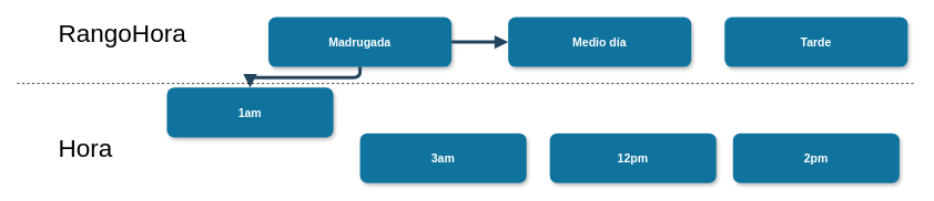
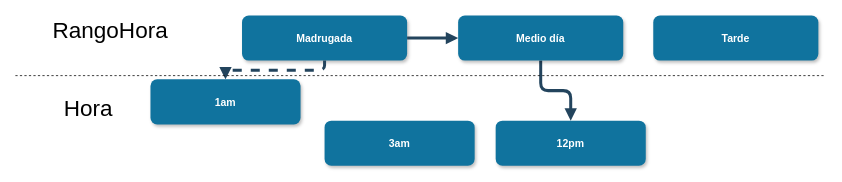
- <mxCell id="7" value="" style="edgeStyle=elbowEdgeStyle;elbow=vertical;strokeWidth=4;endArrow=block;endFill=1;fontStyle=1;strokeColor=#23445D;" parent="1" source="2" target="3" edge="1"><mxGeometry x="-178" y="370" width="100" height="100" as="geometry"><mxPoint x="-318" y="-30" as="sourcePoint" /><mxPoint x="-218" y="-130" as="targetPoint" /></mxGeometry></mxCell>
+ <mxCell id="7" value="" style="edgeStyle=elbowEdgeStyle;elbow=vertical;strokeWidth=4;endArrow=block;endFill=1;fontStyle=1;strokeColor=#23445D;dashed=1;" parent="1" source="2" target="3" edge="1"><mxGeometry x="-178" y="370" width="100" height="100" as="geometry"><mxPoint x="-318" y="-30" as="sourcePoint" /><mxPoint x="-218" y="-130" as="targetPoint" /></mxGeometry></mxCell>
+ <mxCell id="8" value="" style="edgeStyle=elbowEdgeStyle;elbow=vertical;strokeWidth=4;endArrow=block;endFill=1;fontStyle=1;strokeColor=#23445D;exitX=0.5;exitY=1;exitDx=0;exitDy=0;" parent="1" source="14" target="5" edge="1"><mxGeometry x="-178" y="370" width="100" height="100" as="geometry"><mxPoint x="-318" y="-30" as="sourcePoint" /><mxPoint x="-218" y="-130" as="targetPoint" /></mxGeometry></mxCell>
- <mxCell id="13" value="&lt;span style=&quot;font-size: 30px&quot;&gt;Hora&lt;/span&gt;" style="text;html=1;resizable=0;points=[];autosize=1;align=left;verticalAlign=top;spacingTop=-4;" parent="1" vertex="1"><mxGeometry x="68" y="158" width="80" height="20" as="geometry" /></mxCell>
+ <mxCell id="13" value="&lt;span style=&quot;font-size: 30px&quot;&gt;Hora&lt;/span&gt;" style="text;html=1;resizable=0;points=[];autosize=1;align=left;verticalAlign=top;spacingTop=-4;" parent="1" vertex="1"><mxGeometry x="83" y="123" width="80" height="20" as="geometry" /></mxCell>
- <mxCell id="10" value="2pm" style="rounded=1;fillColor=#10739E;strokeColor=none;shadow=1;gradientColor=none;fontStyle=1;fontColor=#FFFFFF;fontSize=14;" parent="1" vertex="1"><mxGeometry x="880" y="160" width="200" height="60" as="geometry" /></mxCell>
